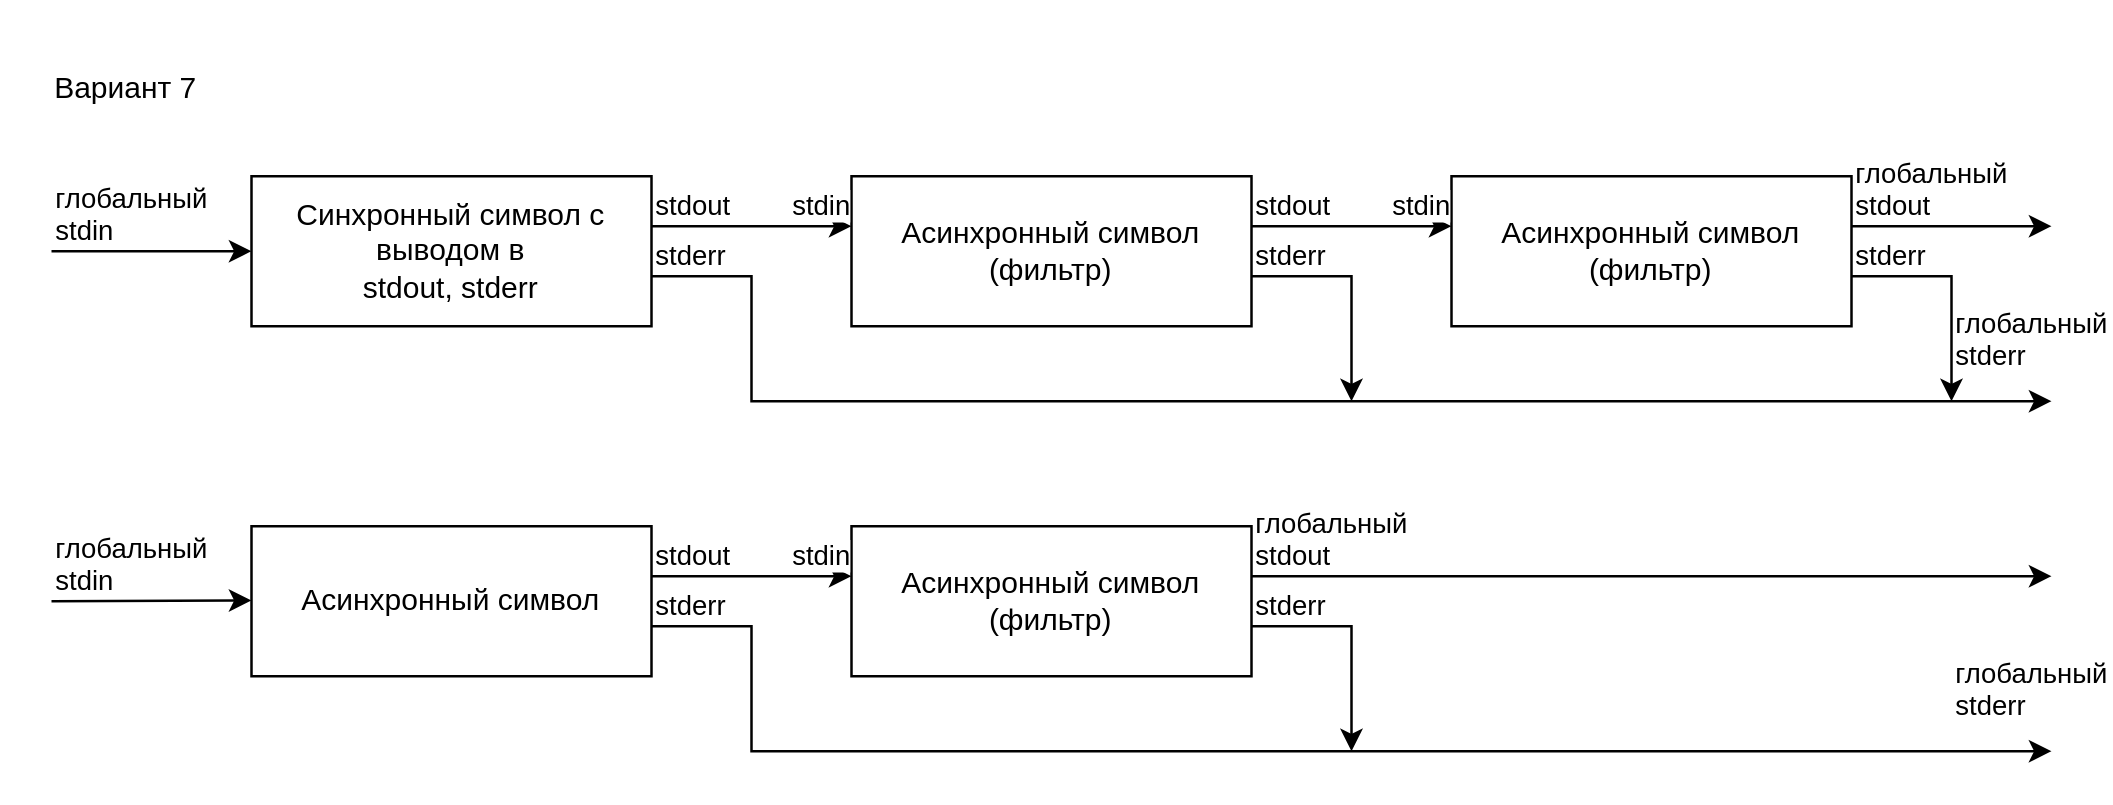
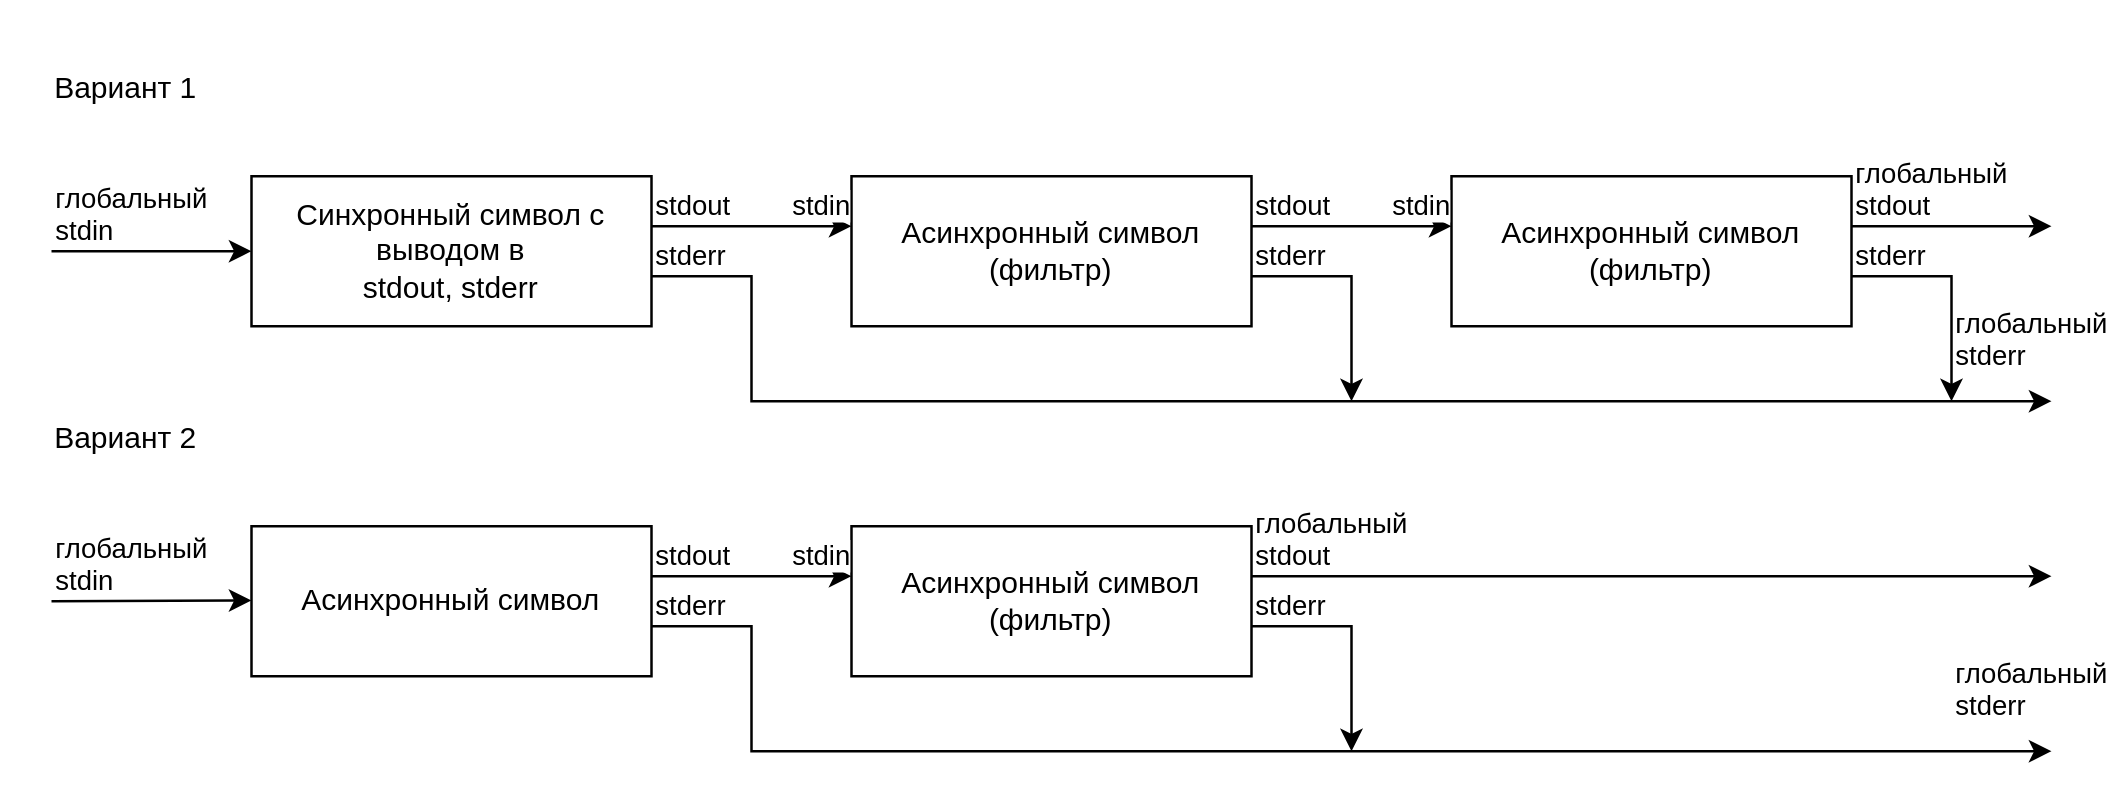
- <mxCell id="36" value="Вариант 7" style="text;html=1;align=center;verticalAlign=middle;whiteSpace=wrap;rounded=0;" vertex="1" parent="1"><mxGeometry width="60" height="30" as="geometry" x="20" y="20" /></mxCell>
+ <mxCell id="36" value="Вариант 1" style="text;html=1;align=center;verticalAlign=middle;whiteSpace=wrap;rounded=0;" vertex="1" parent="1"><mxGeometry width="60" height="30" as="geometry" x="20" y="20" /></mxCell>
+ <mxCell id="37" value="Вариант 2" style="text;html=1;align=center;verticalAlign=middle;whiteSpace=wrap;rounded=0;" vertex="1" parent="1"><mxGeometry y="160" width="60" height="30" as="geometry" x="20" /></mxCell>
